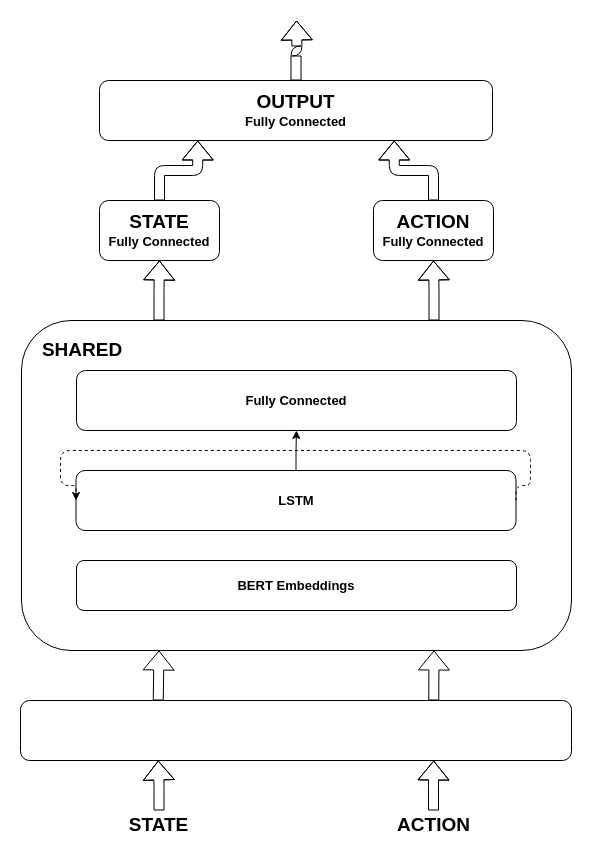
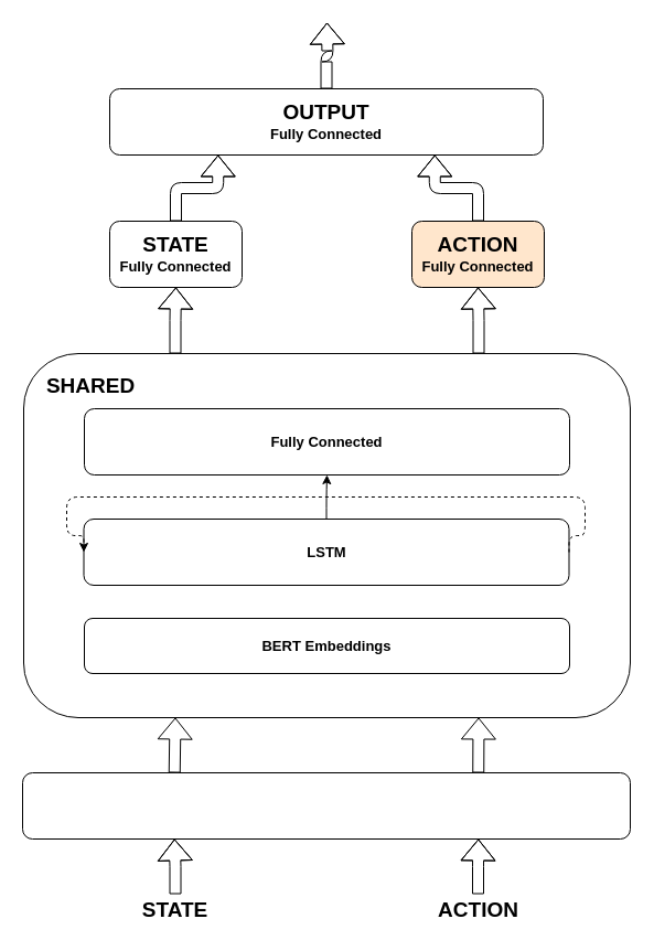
- <mxCell id="21" value="&lt;b&gt;&lt;font style=&quot;font-size: 19px&quot;&gt;ACTION&lt;/font&gt;&lt;br&gt;Fully Connected&lt;br&gt;&lt;/b&gt;" style="rounded=1;whiteSpace=wrap;html=1;fontSize=13;" parent="1" vertex="1"><mxGeometry x="373" y="200" width="120" height="60" as="geometry" /></mxCell>
+ <mxCell id="21" value="&lt;b&gt;&lt;font style=&quot;font-size: 19px&quot;&gt;ACTION&lt;/font&gt;&lt;br&gt;Fully Connected&lt;br&gt;&lt;/b&gt;" style="rounded=1;whiteSpace=wrap;html=1;fontSize=13;fillColor=#ffe6cc;" parent="1" vertex="1"><mxGeometry x="373" y="200" width="120" height="60" as="geometry" /></mxCell>
